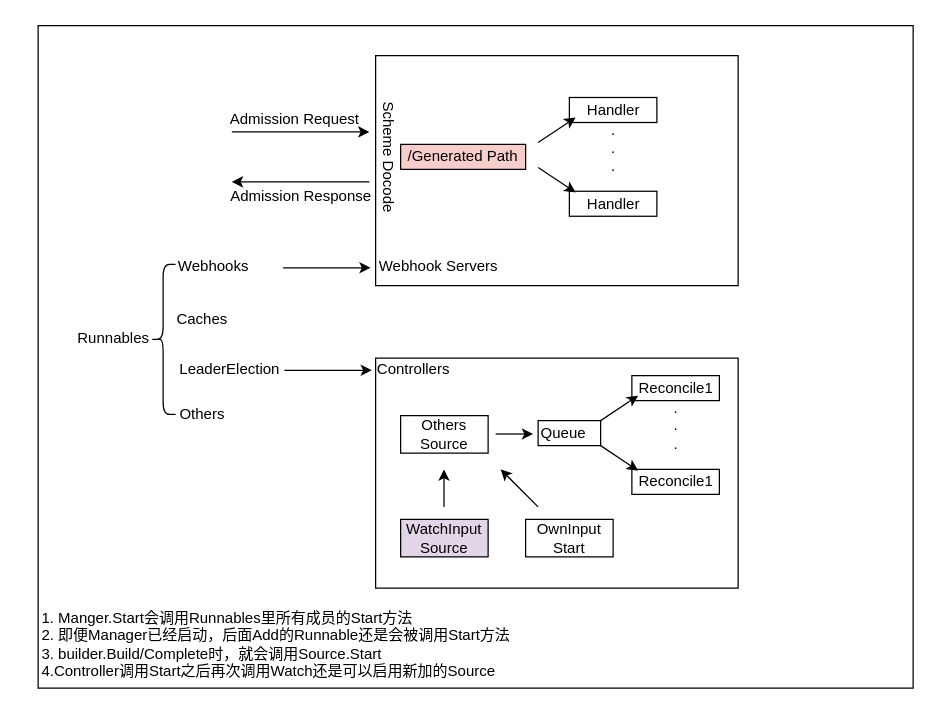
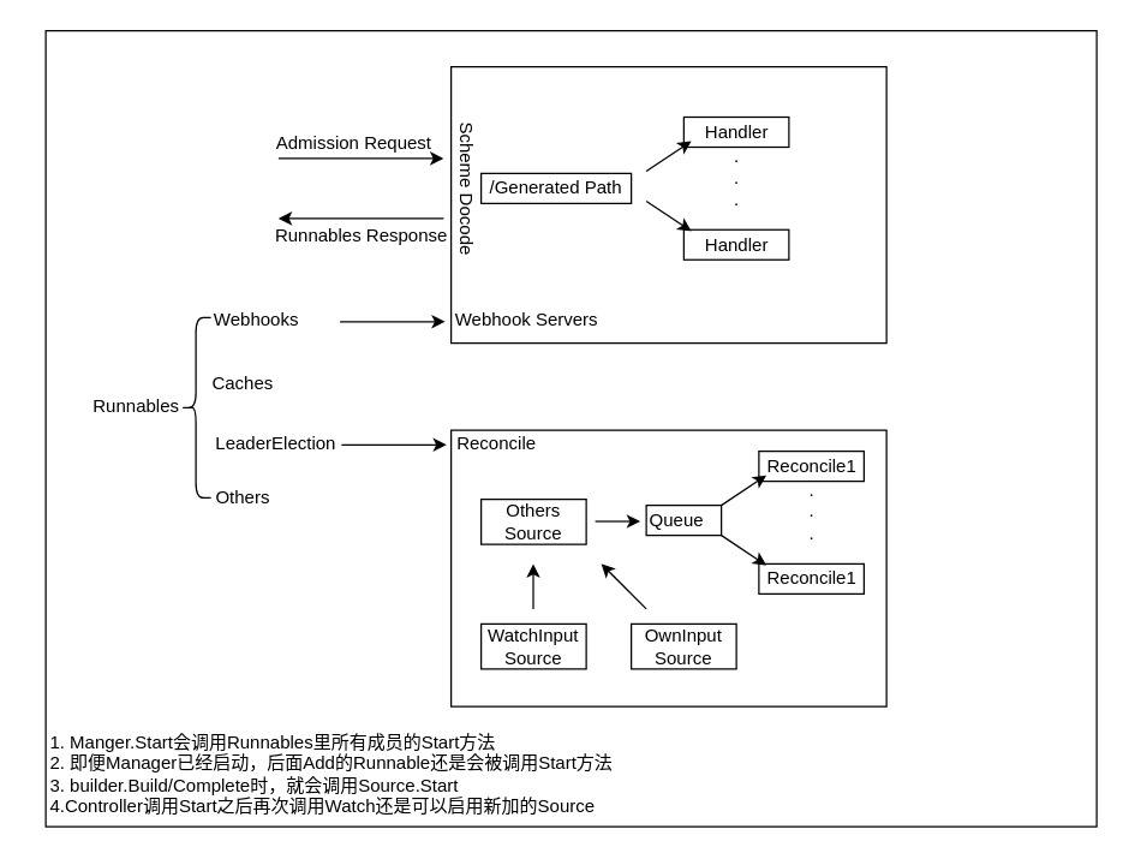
- <mxCell id="35" value="/Generated Path" style="rounded=0;whiteSpace=wrap;html=1;fillColor=#f8cecc;" vertex="1" parent="1"><mxGeometry x="320" y="115" width="100" height="20" as="geometry" /></mxCell>
+ <mxCell id="35" value="/Generated Path" style="rounded=0;whiteSpace=wrap;html=1;" vertex="1" parent="1"><mxGeometry x="320" y="115" width="100" height="20" as="geometry" /></mxCell>
- <mxCell id="33" value="Admission Response" style="text;html=1;align=center;verticalAlign=middle;resizable=0;points=[];autosize=1;strokeColor=none;fillColor=none;" vertex="1" parent="1"><mxGeometry x="170" y="142" width="140" height="30" as="geometry" /></mxCell>
+ <mxCell id="33" value="Runnables Response" style="text;html=1;align=center;verticalAlign=middle;resizable=0;points=[];autosize=1;strokeColor=none;fillColor=none;" vertex="1" parent="1"><mxGeometry x="170" y="142" width="140" height="30" as="geometry" /></mxCell>
- <mxCell id="12" value="Controllers" style="text;html=1;align=center;verticalAlign=middle;resizable=0;points=[];autosize=1;strokeColor=none;fillColor=none;" vertex="1" parent="1"><mxGeometry x="290" y="280" width="80" height="30" as="geometry" /></mxCell>
+ <mxCell id="12" value="Reconcile" style="text;html=1;align=center;verticalAlign=middle;resizable=0;points=[];autosize=1;strokeColor=none;fillColor=none;" vertex="1" parent="1"><mxGeometry x="290" y="280" width="80" height="30" as="geometry" /></mxCell>
- <mxCell id="24" value="WatchInput&lt;br&gt;Source" style="whiteSpace=wrap;html=1;fillColor=#e1d5e7;" vertex="1" parent="1"><mxGeometry x="320" y="415" width="70" height="30" as="geometry" /></mxCell>
+ <mxCell id="24" value="WatchInput&lt;br&gt;Source" style="whiteSpace=wrap;html=1;" vertex="1" parent="1"><mxGeometry x="320" y="415" width="70" height="30" as="geometry" /></mxCell>
- <mxCell id="23" value="OwnInput&lt;br&gt;Start" style="whiteSpace=wrap;html=1;" vertex="1" parent="1"><mxGeometry x="420" y="415" width="70" height="30" as="geometry" /></mxCell>
+ <mxCell id="23" value="OwnInput&lt;br&gt;Source" style="whiteSpace=wrap;html=1;" vertex="1" parent="1"><mxGeometry x="420" y="415" width="70" height="30" as="geometry" /></mxCell>
